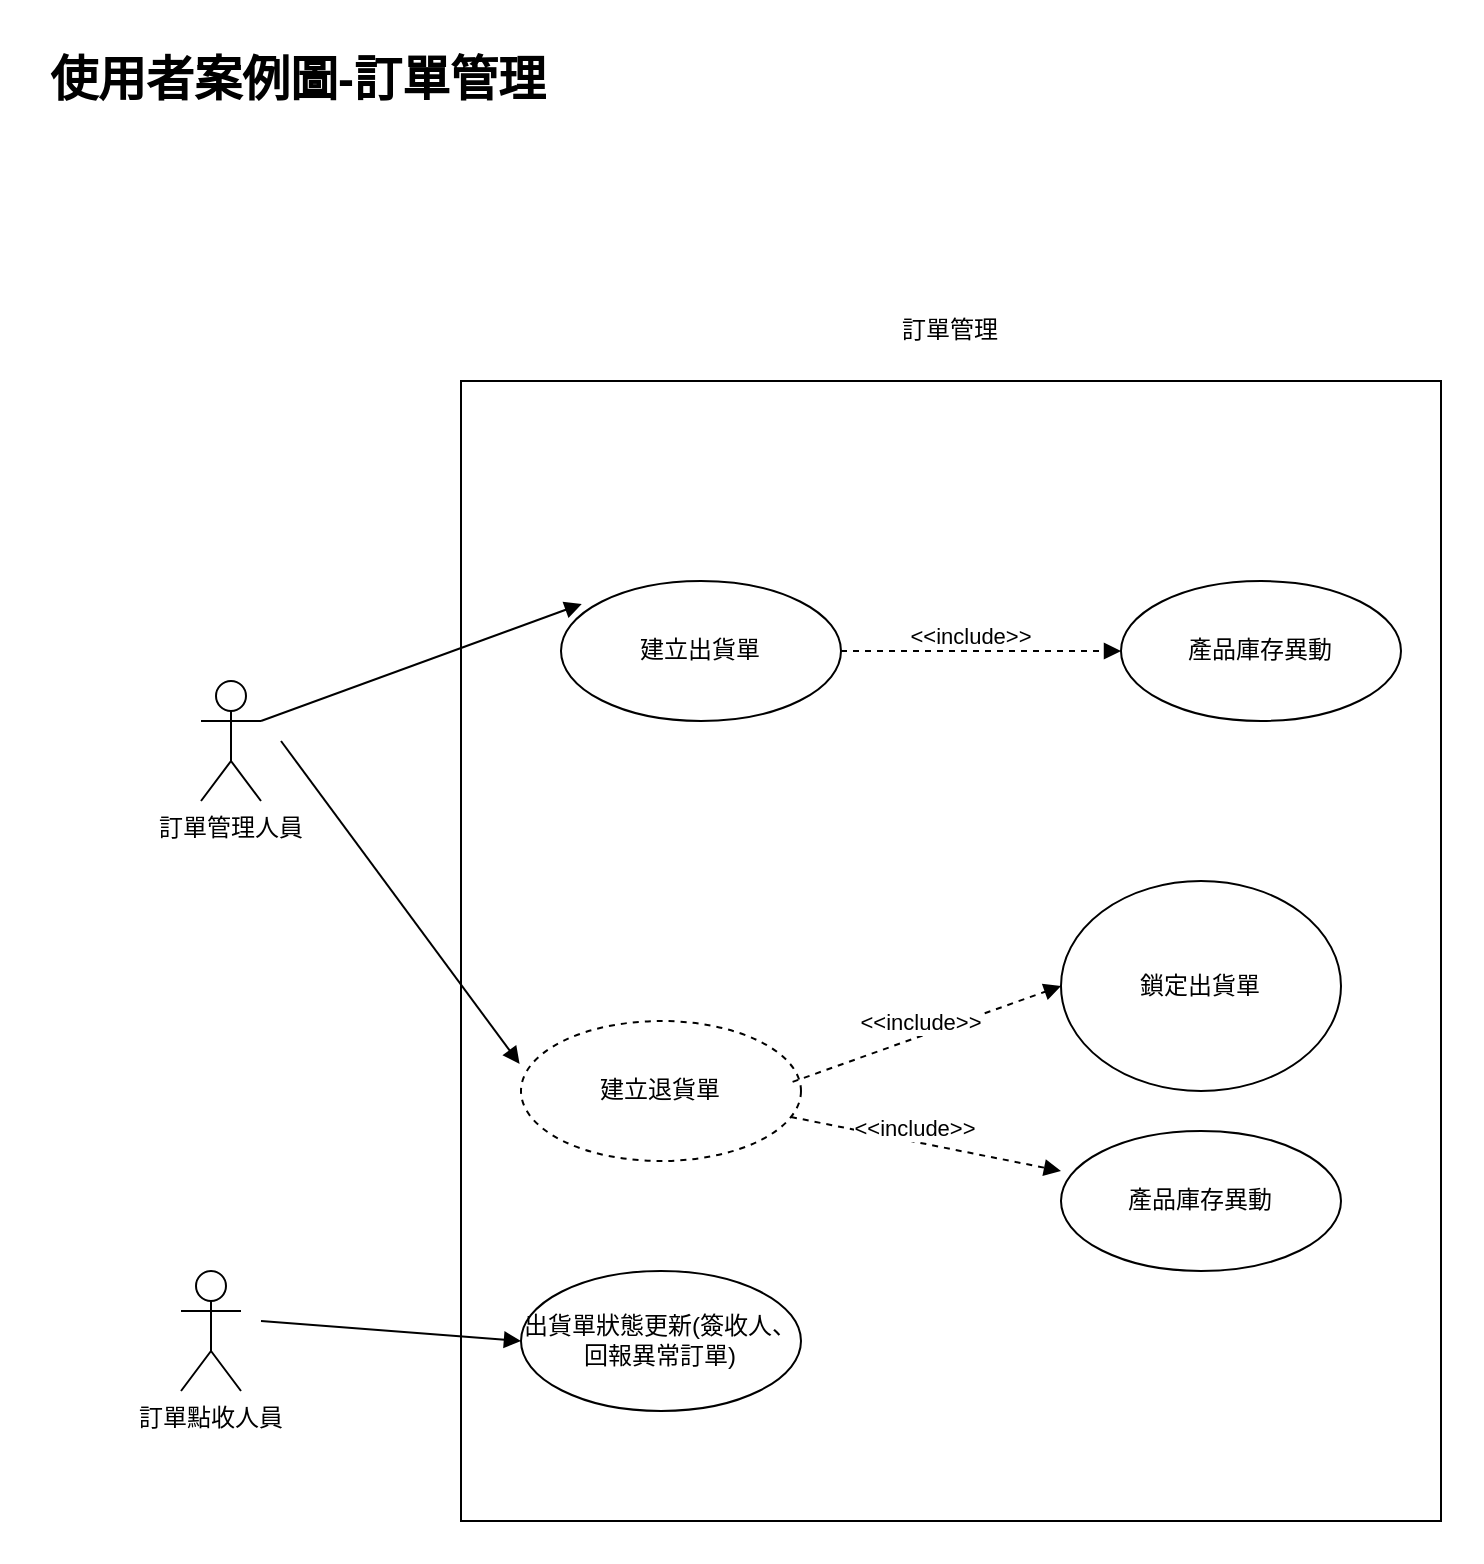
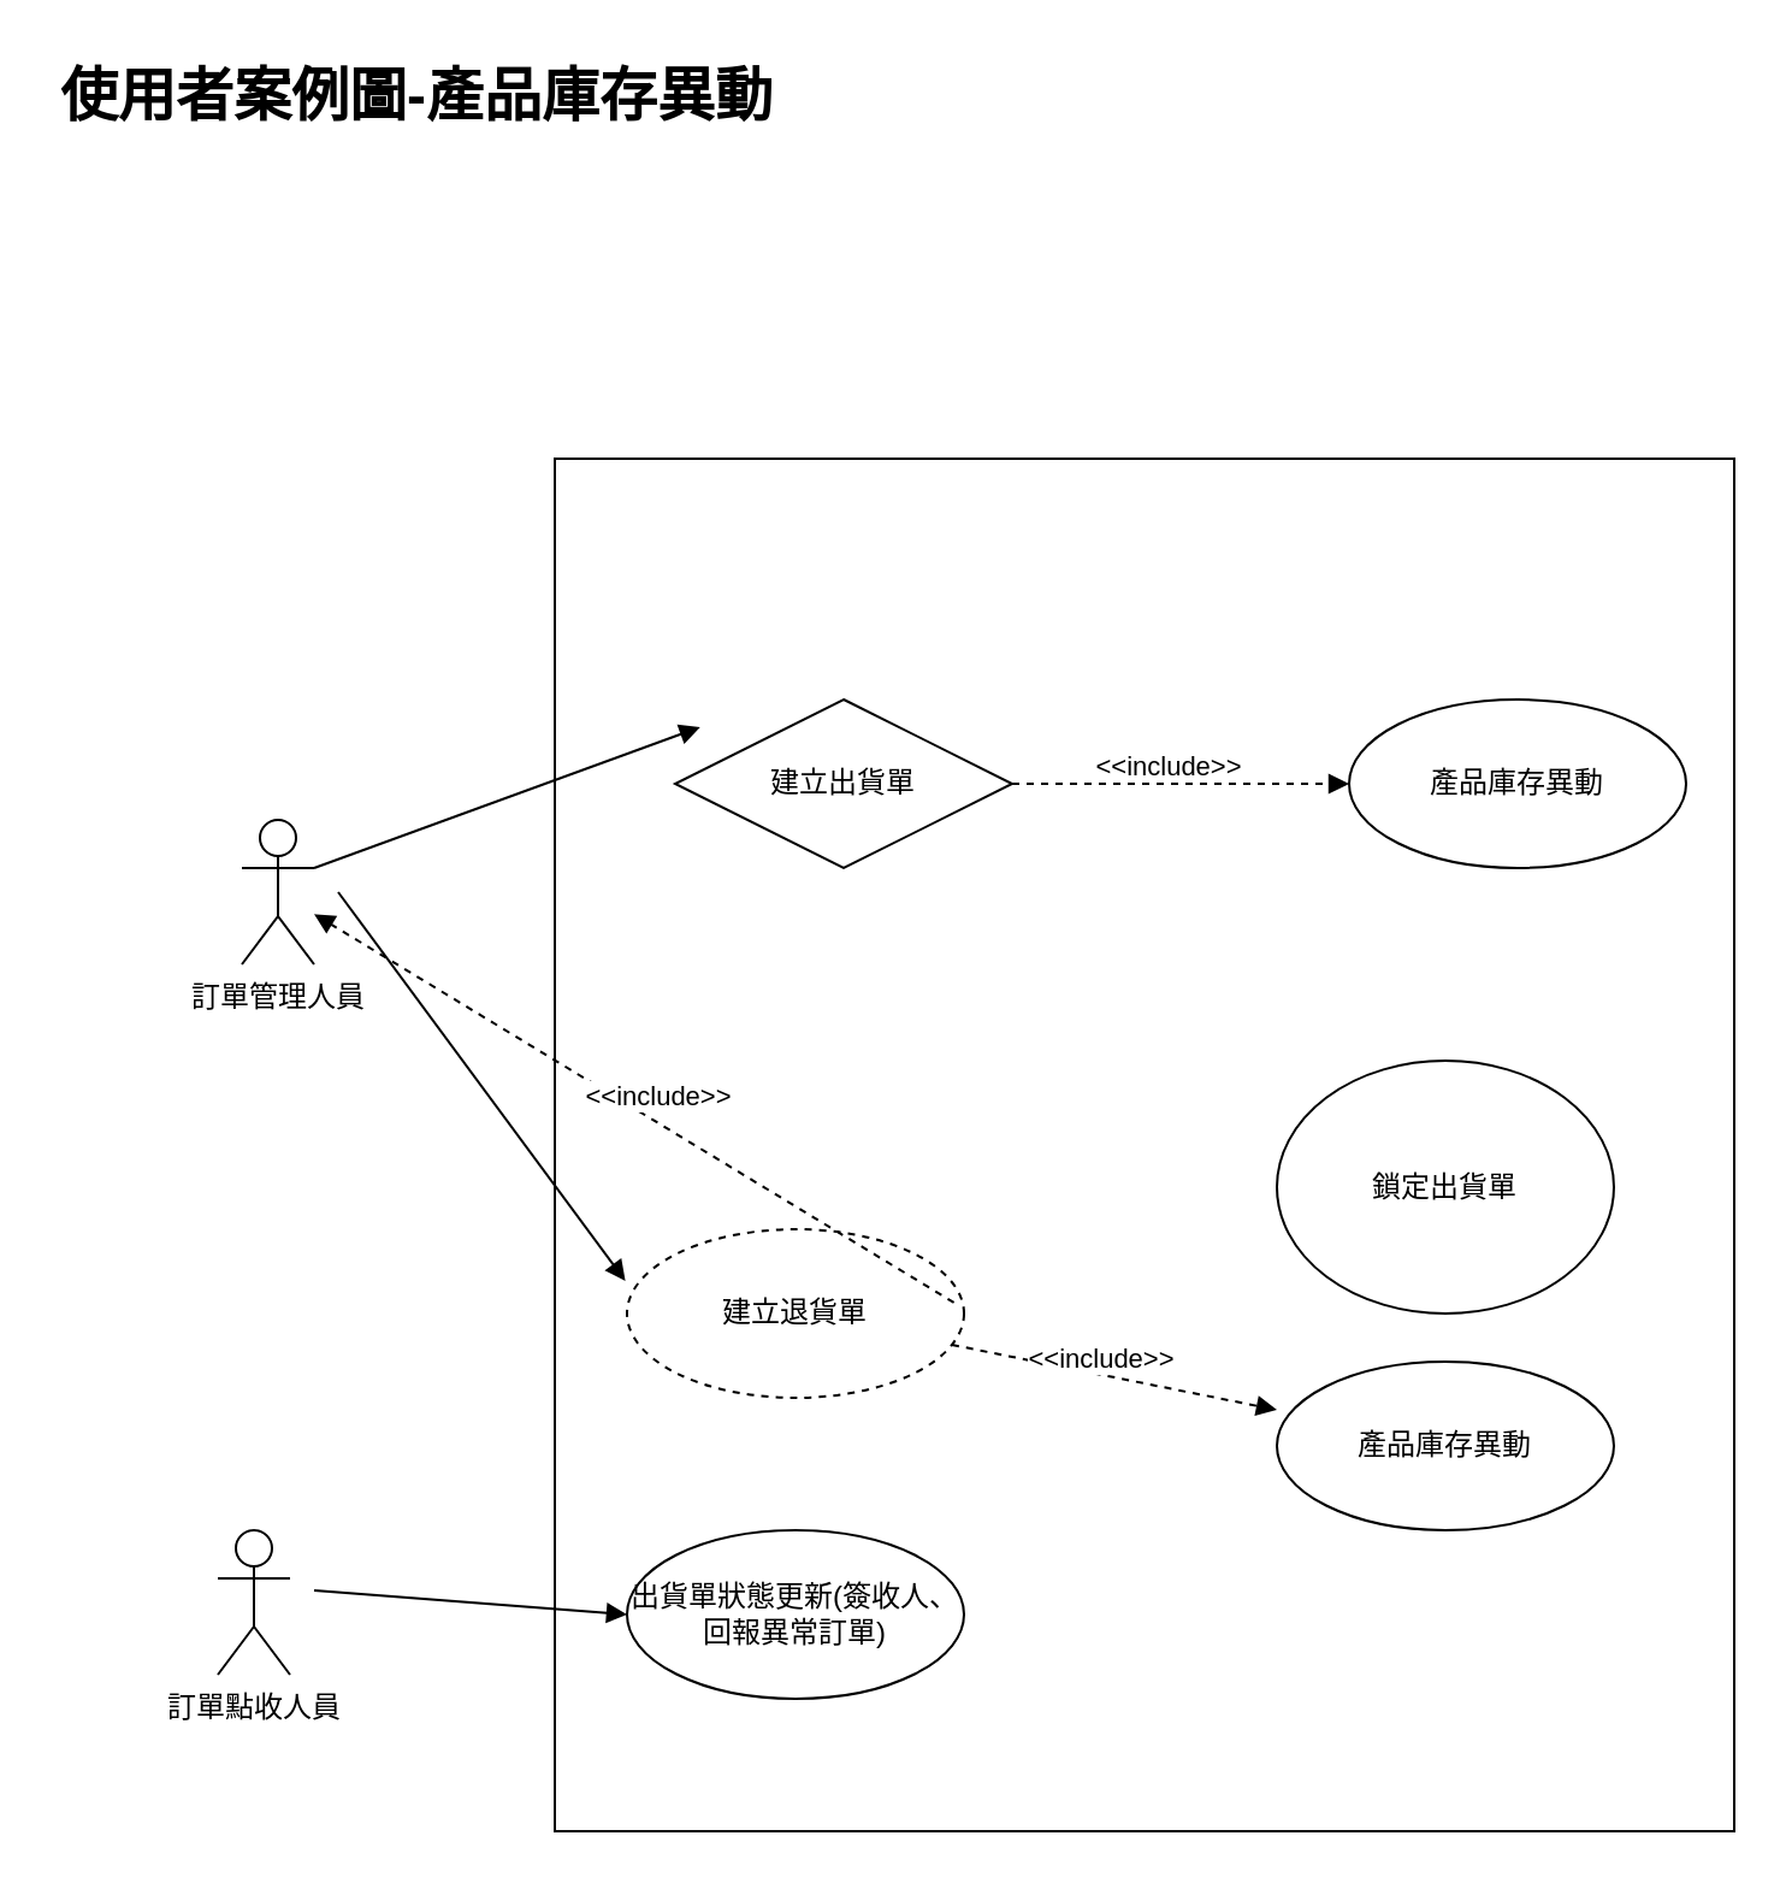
- <mxCell id="3" value="&lt;h1&gt;使用者案例圖-訂單管理&lt;/h1&gt;" style="text;html=1;strokeColor=none;fillColor=none;spacing=5;spacingTop=-20;whiteSpace=wrap;overflow=hidden;rounded=0;" parent="1" vertex="1"><mxGeometry x="20" y="20" width="330" height="130" as="geometry" /></mxCell>
+ <mxCell id="3" value="&lt;h1&gt;使用者案例圖-產品庫存異動&lt;/h1&gt;" style="text;html=1;strokeColor=none;fillColor=none;spacing=5;spacingTop=-20;whiteSpace=wrap;overflow=hidden;rounded=0;" parent="1" vertex="1"><mxGeometry x="20" y="20" width="330" height="130" as="geometry" /></mxCell>
- <mxCell id="18" value="訂單管理" style="text;html=1;strokeColor=none;fillColor=none;align=center;verticalAlign=middle;whiteSpace=wrap;rounded=0;fontColor=default;" vertex="1" parent="1"><mxGeometry x="445" y="150" width="60" height="30" as="geometry" /></mxCell>
- <mxCell id="5" value="建立出貨單" style="ellipse;whiteSpace=wrap;html=1;fontColor=default;strokeColor=default;fillColor=default;" vertex="1" parent="1"><mxGeometry x="280" y="290" width="140" height="70" as="geometry" /></mxCell>
+ <mxCell id="5" value="建立出貨單" style="rhombus;whiteSpace=wrap;html=1;fontColor=default;strokeColor=default;fillColor=default;" vertex="1" parent="1"><mxGeometry x="280" y="290" width="140" height="70" as="geometry" /></mxCell>
- <mxCell id="12" value="&amp;lt;&amp;lt;include&amp;gt;&amp;gt;" style="html=1;verticalAlign=bottom;endArrow=block;rounded=0;labelBackgroundColor=default;fontColor=default;strokeColor=default;entryX=0;entryY=0.5;entryDx=0;entryDy=0;dashed=1;fillColor=default;exitX=0.97;exitY=0.435;exitDx=0;exitDy=0;exitPerimeter=0;" edge="1" parent="1" target="11" source="9"><mxGeometry x="-0.066" y="-2" width="80" relative="1" as="geometry"><mxPoint x="405" y="545.67" as="sourcePoint" /><mxPoint x="522.2" y="544.32" as="targetPoint" /><mxPoint as="offset" /></mxGeometry></mxCell>
+ <mxCell id="12" value="&amp;lt;&amp;lt;include&amp;gt;&amp;gt;" style="html=1;verticalAlign=bottom;endArrow=block;rounded=0;labelBackgroundColor=default;fontColor=default;strokeColor=default;dashed=1;fillColor=default;exitX=0.97;exitY=0.435;exitDx=0;exitDy=0;exitPerimeter=0;" edge="1" parent="1" target="16" source="9"><mxGeometry x="-0.066" y="-2" width="80" relative="1" as="geometry"><mxPoint x="405" y="545.67" as="sourcePoint" /><mxPoint x="522.2" y="544.32" as="targetPoint" /><mxPoint as="offset" /></mxGeometry></mxCell>
